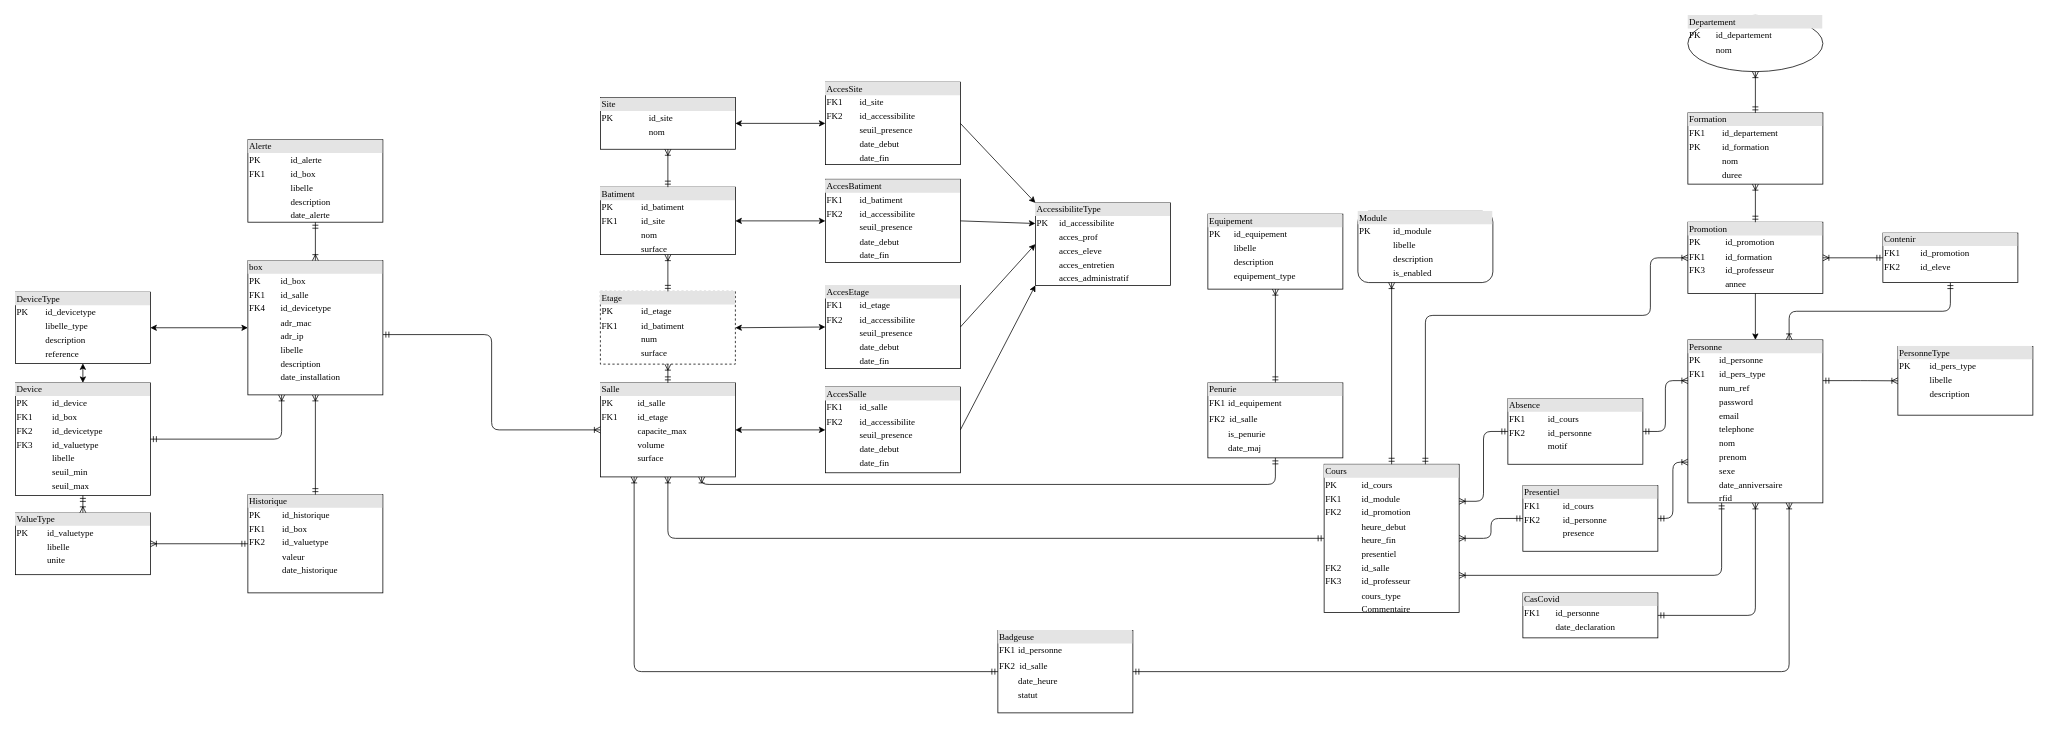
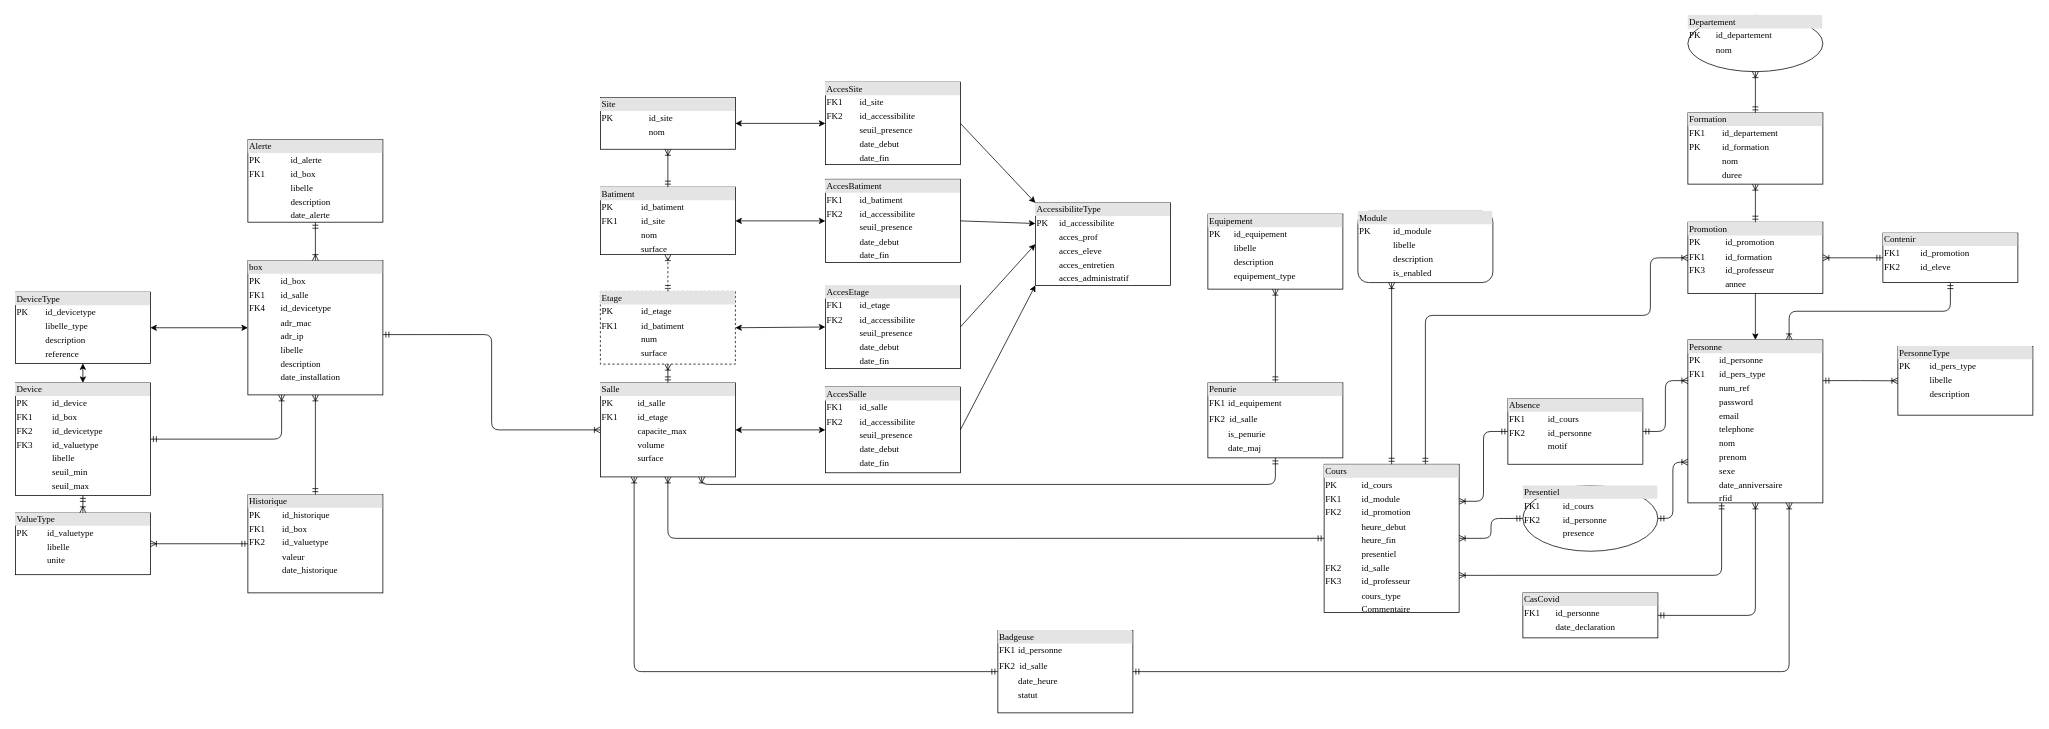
- <mxCell id="5" style="edgeStyle=orthogonalEdgeStyle;html=1;labelBackgroundColor=none;startArrow=ERmandOne;endArrow=ERoneToMany;fontFamily=Verdana;fontSize=12;align=left;exitX=0.5;exitY=0;exitDx=0;exitDy=0;entryX=0.5;entryY=1;entryDx=0;entryDy=0;" parent="1" source="2" target="4" edge="1"><mxGeometry relative="1" as="geometry"><mxPoint x="590" y="-381" as="sourcePoint" /><mxPoint x="960" y="209.667" as="targetPoint" /></mxGeometry></mxCell>
+ <mxCell id="5" style="edgeStyle=orthogonalEdgeStyle;html=1;labelBackgroundColor=none;startArrow=ERmandOne;endArrow=ERoneToMany;fontFamily=Verdana;fontSize=12;align=left;exitX=0.5;exitY=0;exitDx=0;exitDy=0;entryX=0.5;entryY=1;entryDx=0;entryDy=0;dashed=1;" parent="1" source="2" target="4" edge="1"><mxGeometry relative="1" as="geometry"><mxPoint x="590" y="-381" as="sourcePoint" /><mxPoint x="960" y="209.667" as="targetPoint" /></mxGeometry></mxCell>
- <mxCell id="21" value="&lt;div style=&quot;box-sizing: border-box ; width: 100% ; background: #e4e4e4 ; padding: 2px&quot;&gt;Presentiel&lt;/div&gt;&lt;table style=&quot;width: 100% ; font-size: 1em&quot; cellpadding=&quot;2&quot; cellspacing=&quot;0&quot;&gt;&lt;tbody&gt;&lt;tr&gt;&lt;td&gt;FK1&lt;/td&gt;&lt;td&gt;id_cours&lt;/td&gt;&lt;/tr&gt;&lt;tr&gt;&lt;td&gt;FK2&lt;/td&gt;&lt;td&gt;id_personne&lt;/td&gt;&lt;/tr&gt;&lt;tr&gt;&lt;td&gt;&lt;br&gt;&lt;/td&gt;&lt;td&gt;presence&lt;/td&gt;&lt;/tr&gt;&lt;/tbody&gt;&lt;/table&gt;" style="verticalAlign=top;align=left;overflow=fill;html=1;rounded=0;shadow=0;comic=0;labelBackgroundColor=none;strokeWidth=1;fontFamily=Verdana;fontSize=12" parent="1" vertex="1"><mxGeometry x="2030" y="647" width="180" height="87.5" as="geometry" /></mxCell>
+ <mxCell id="21" value="&lt;div style=&quot;box-sizing: border-box ; width: 100% ; background: #e4e4e4 ; padding: 2px&quot;&gt;Presentiel&lt;/div&gt;&lt;table style=&quot;width: 100% ; font-size: 1em&quot; cellpadding=&quot;2&quot; cellspacing=&quot;0&quot;&gt;&lt;tbody&gt;&lt;tr&gt;&lt;td&gt;FK1&lt;/td&gt;&lt;td&gt;id_cours&lt;/td&gt;&lt;/tr&gt;&lt;tr&gt;&lt;td&gt;FK2&lt;/td&gt;&lt;td&gt;id_personne&lt;/td&gt;&lt;/tr&gt;&lt;tr&gt;&lt;td&gt;&lt;br&gt;&lt;/td&gt;&lt;td&gt;presence&lt;/td&gt;&lt;/tr&gt;&lt;/tbody&gt;&lt;/table&gt;" style="ellipse;verticalAlign=top;align=left;overflow=fill;html=1;shadow=0;comic=0;labelBackgroundColor=none;strokeWidth=1;fontFamily=Verdana;fontSize=12;" parent="1" vertex="1"><mxGeometry x="2030" y="647" width="180" height="87.5" as="geometry" /></mxCell>
